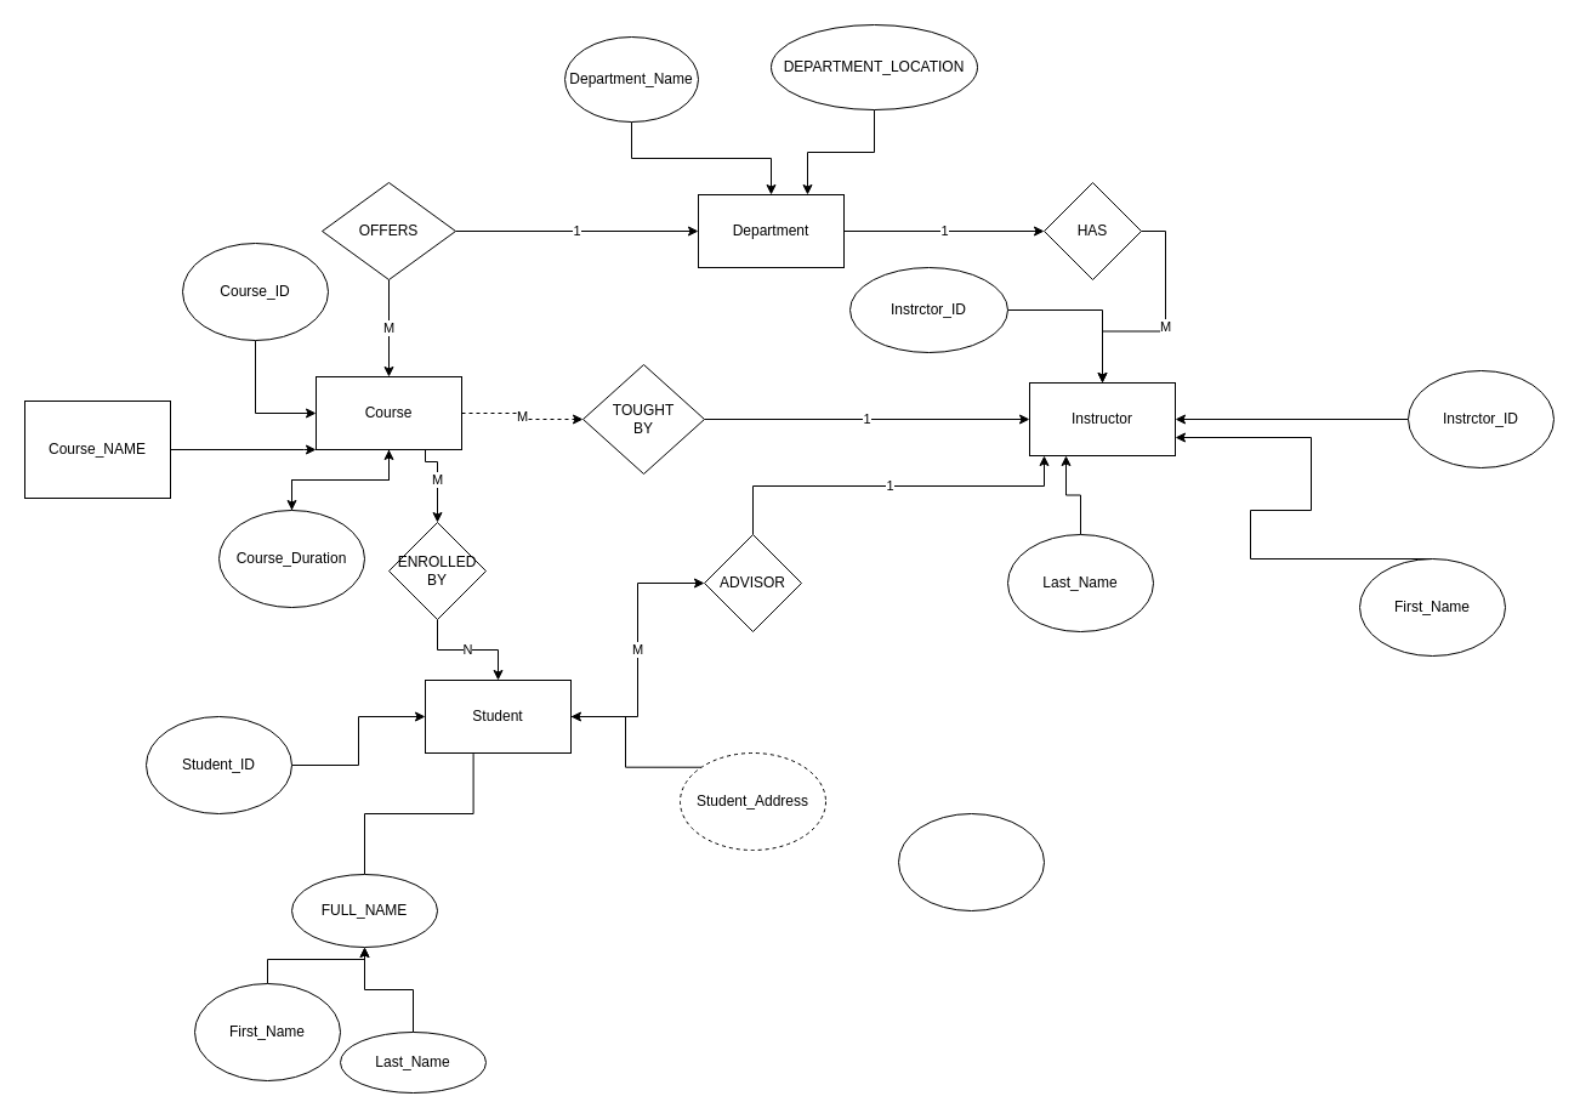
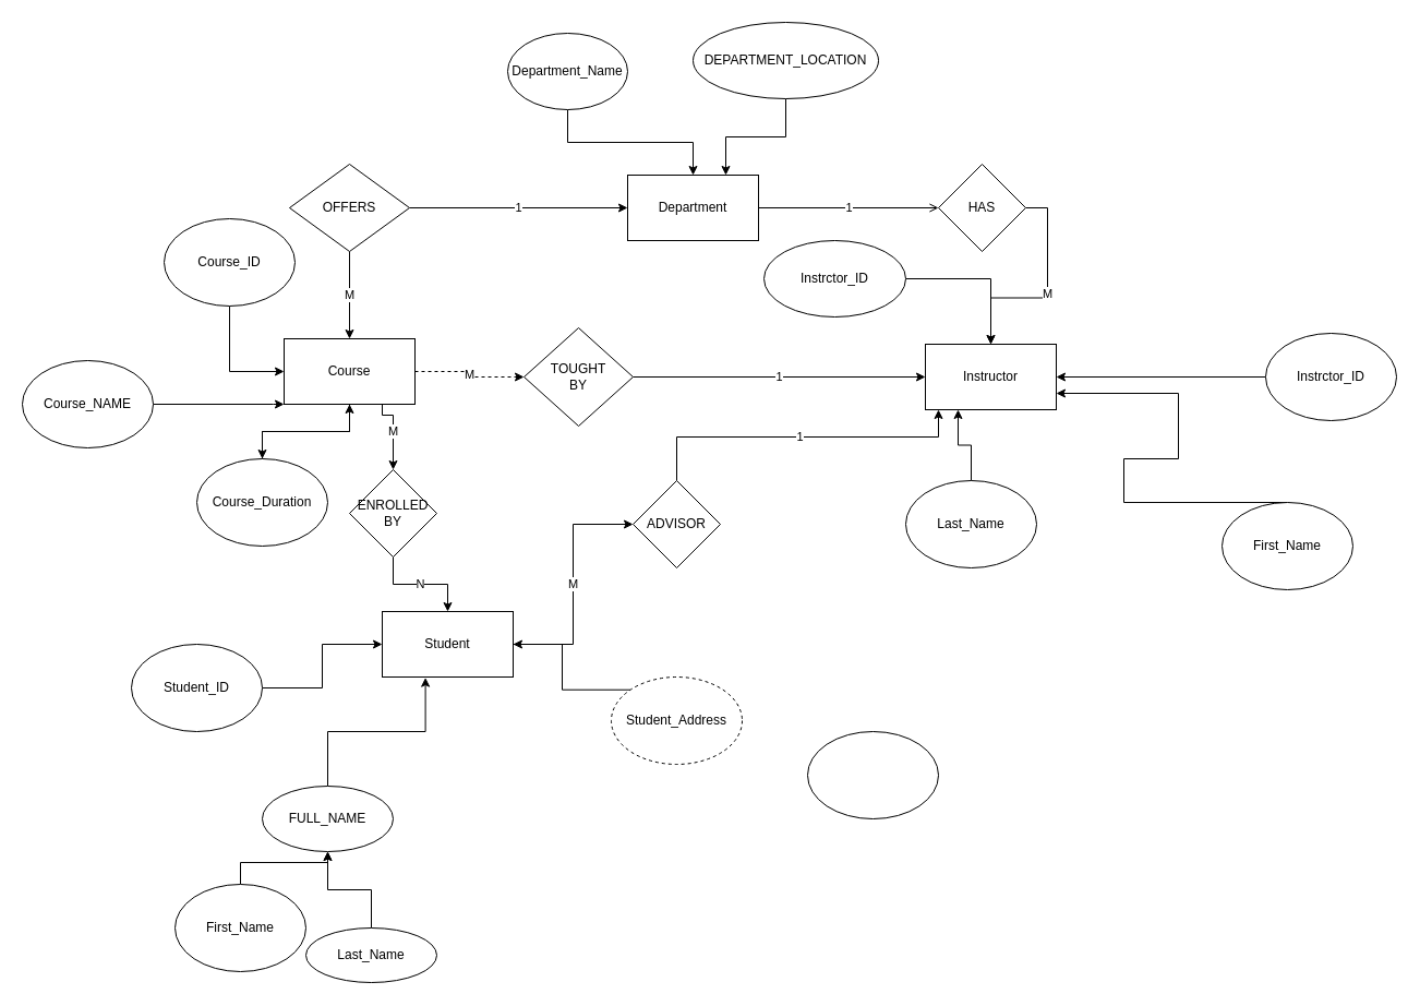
- <mxCell id="2" value="1" style="edgeStyle=orthogonalEdgeStyle;rounded=0;orthogonalLoop=1;jettySize=auto;html=1;entryX=0;entryY=0.5;entryDx=0;entryDy=0;" edge="1" parent="1" source="3" target="43"><mxGeometry relative="1" as="geometry" /></mxCell>
+ <mxCell id="2" value="1" style="edgeStyle=orthogonalEdgeStyle;rounded=0;orthogonalLoop=1;jettySize=auto;html=1;entryX=0;entryY=0.5;entryDx=0;entryDy=0;endArrow=open;" edge="1" parent="1" source="3" target="43"><mxGeometry relative="1" as="geometry" /></mxCell>
- <mxCell id="18" value="Course_NAME" style="whiteSpace=wrap;html=1;rounded=0;" vertex="1" parent="1"><mxGeometry x="20" y="330" width="120" height="80" as="geometry" /></mxCell>
+ <mxCell id="18" value="Course_NAME" style="ellipse;whiteSpace=wrap;html=1;" vertex="1" parent="1"><mxGeometry x="20" y="330" width="120" height="80" as="geometry" /></mxCell>
- <mxCell id="49" style="edgeStyle=orthogonalEdgeStyle;rounded=0;orthogonalLoop=1;jettySize=auto;html=1;entryX=0.33;entryY=1.01;entryDx=0;entryDy=0;entryPerimeter=0;endArrow=none;" edge="1" parent="1" source="50" target="10"><mxGeometry relative="1" as="geometry" /></mxCell>
+ <mxCell id="49" style="edgeStyle=orthogonalEdgeStyle;rounded=0;orthogonalLoop=1;jettySize=auto;html=1;entryX=0.33;entryY=1.01;entryDx=0;entryDy=0;entryPerimeter=0;" edge="1" parent="1" source="50" target="10"><mxGeometry relative="1" as="geometry" /></mxCell>
